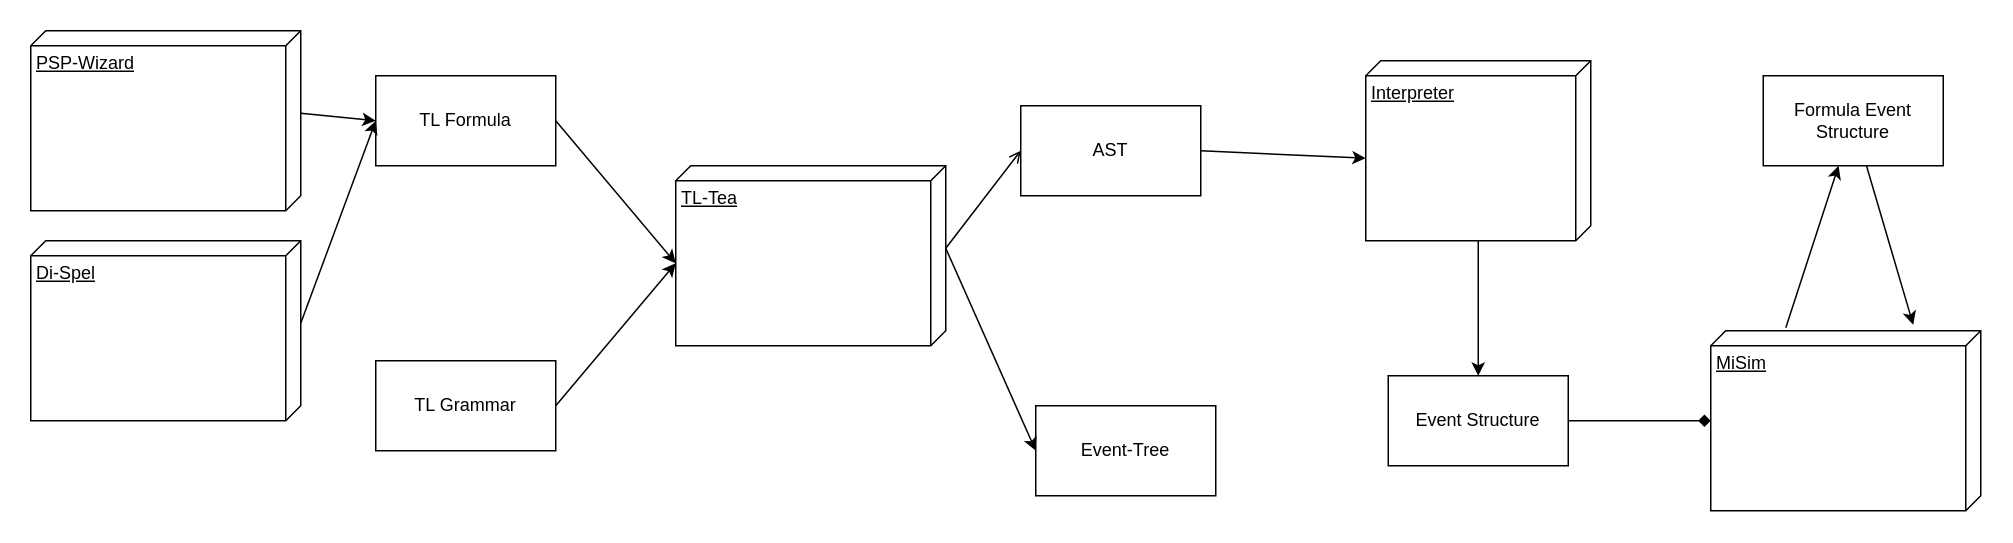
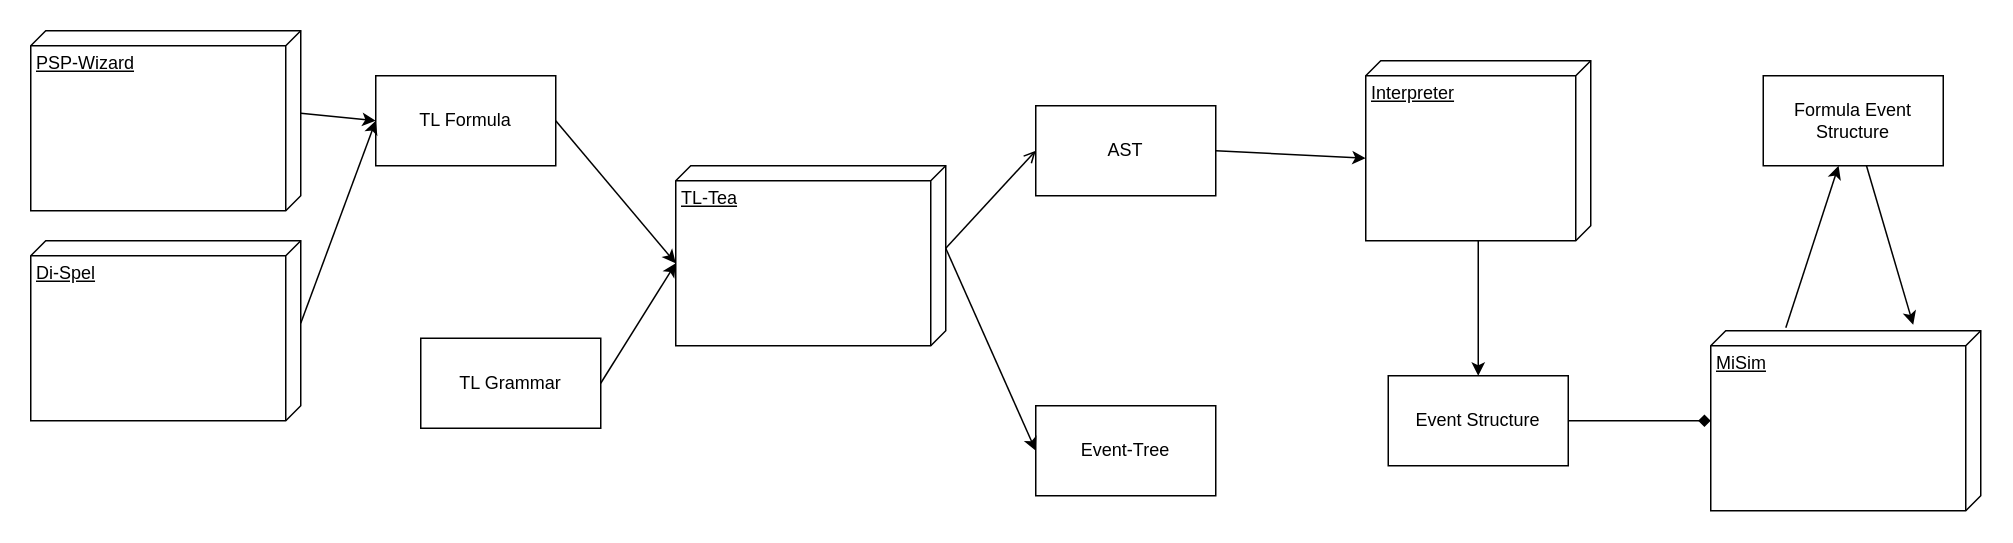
- <mxCell id="5" value="AST" style="rounded=0;whiteSpace=wrap;html=1;" parent="1" vertex="1"><mxGeometry x="680" y="70" width="120" height="60" as="geometry" /></mxCell>
+ <mxCell id="5" value="AST" style="rounded=0;whiteSpace=wrap;html=1;" parent="1" vertex="1"><mxGeometry x="690" y="70" width="120" height="60" as="geometry" /></mxCell>
- <mxCell id="3" value="TL Grammar" style="rounded=0;whiteSpace=wrap;html=1;" parent="1" vertex="1"><mxGeometry x="250" y="240" width="120" height="60" as="geometry" /></mxCell>
+ <mxCell id="3" value="TL Grammar" style="rounded=0;whiteSpace=wrap;html=1;" parent="1" vertex="1"><mxGeometry x="280" y="225" width="120" height="60" as="geometry" /></mxCell>
